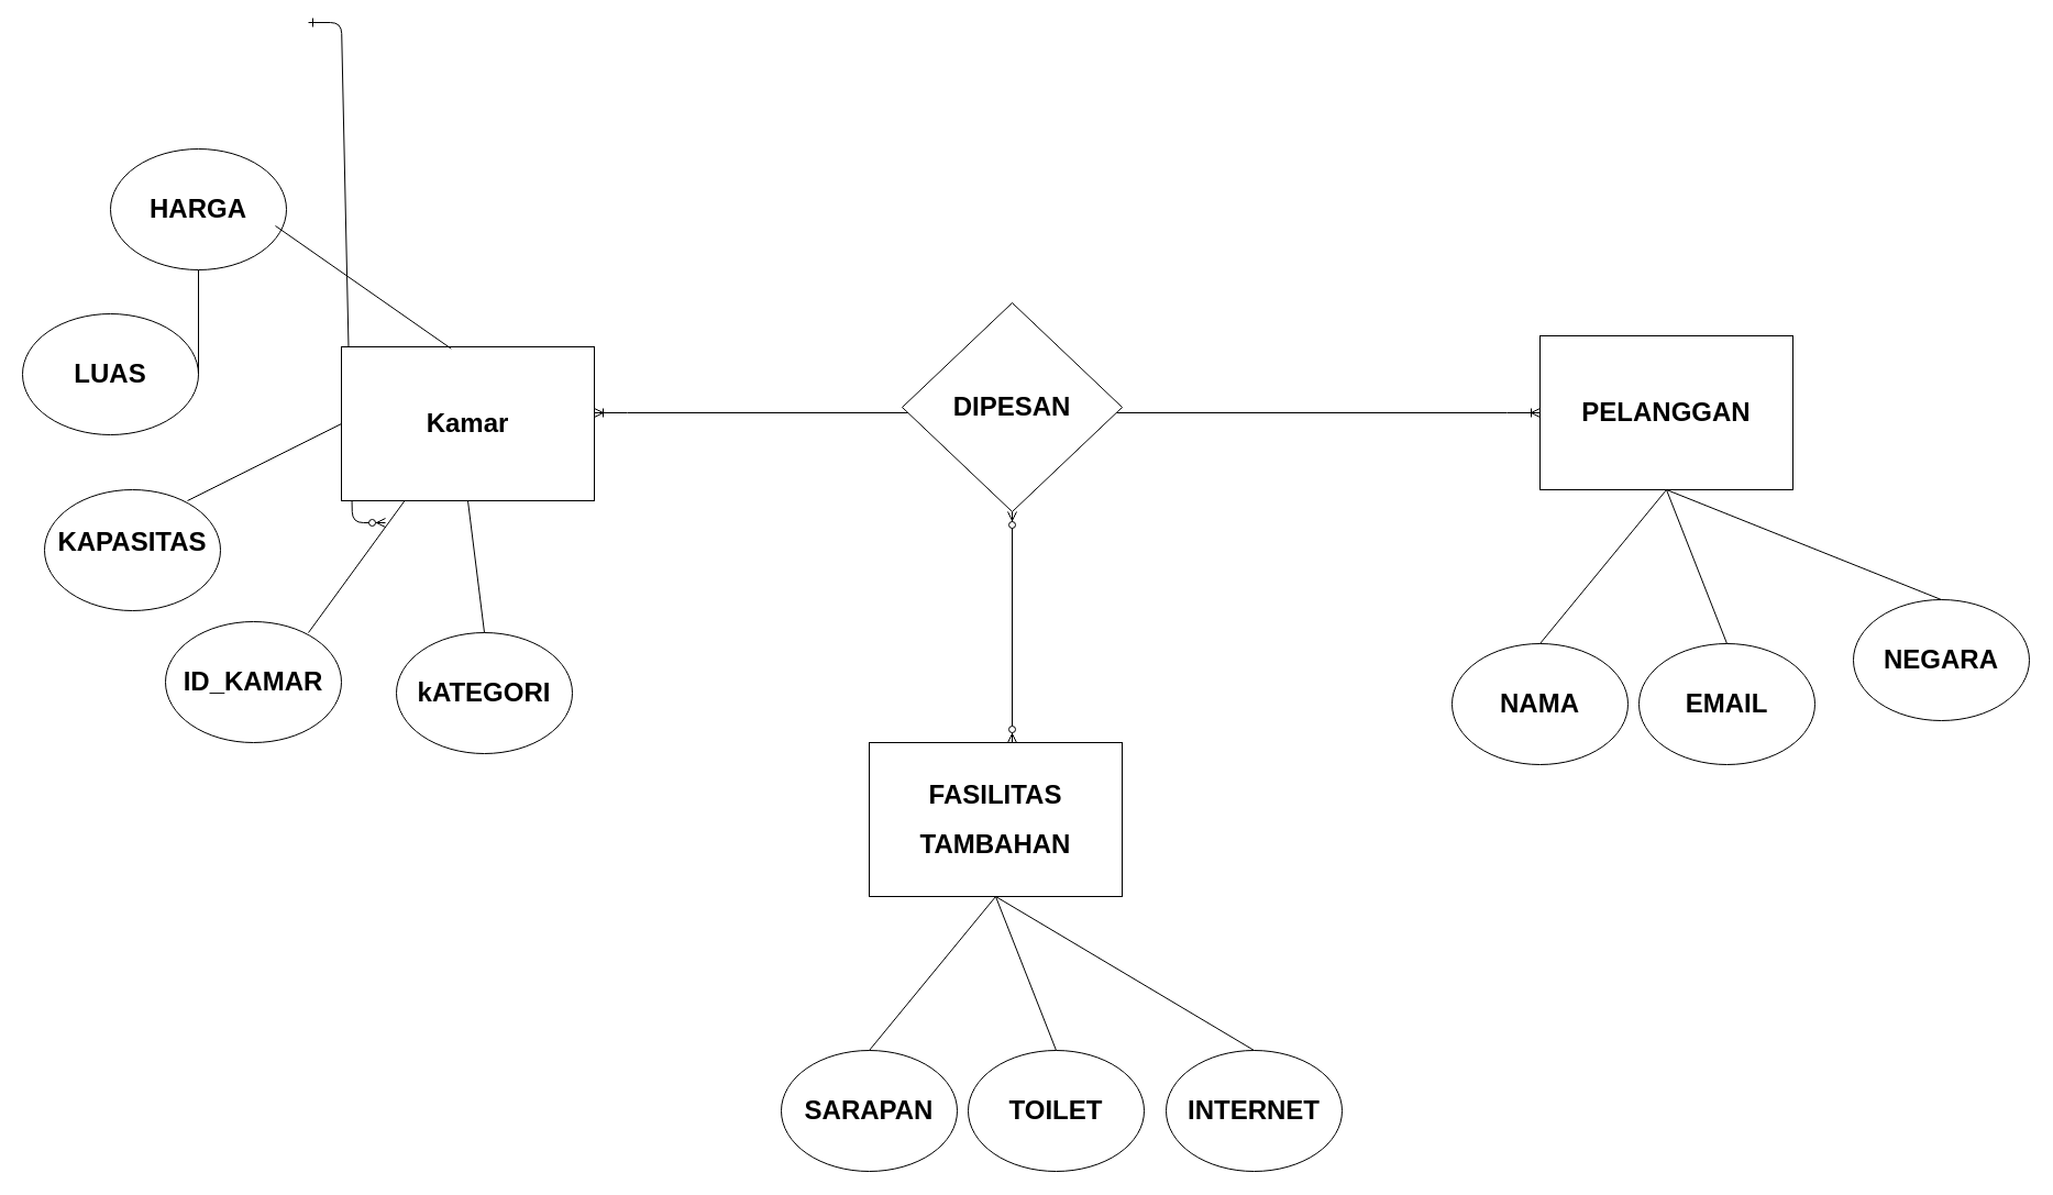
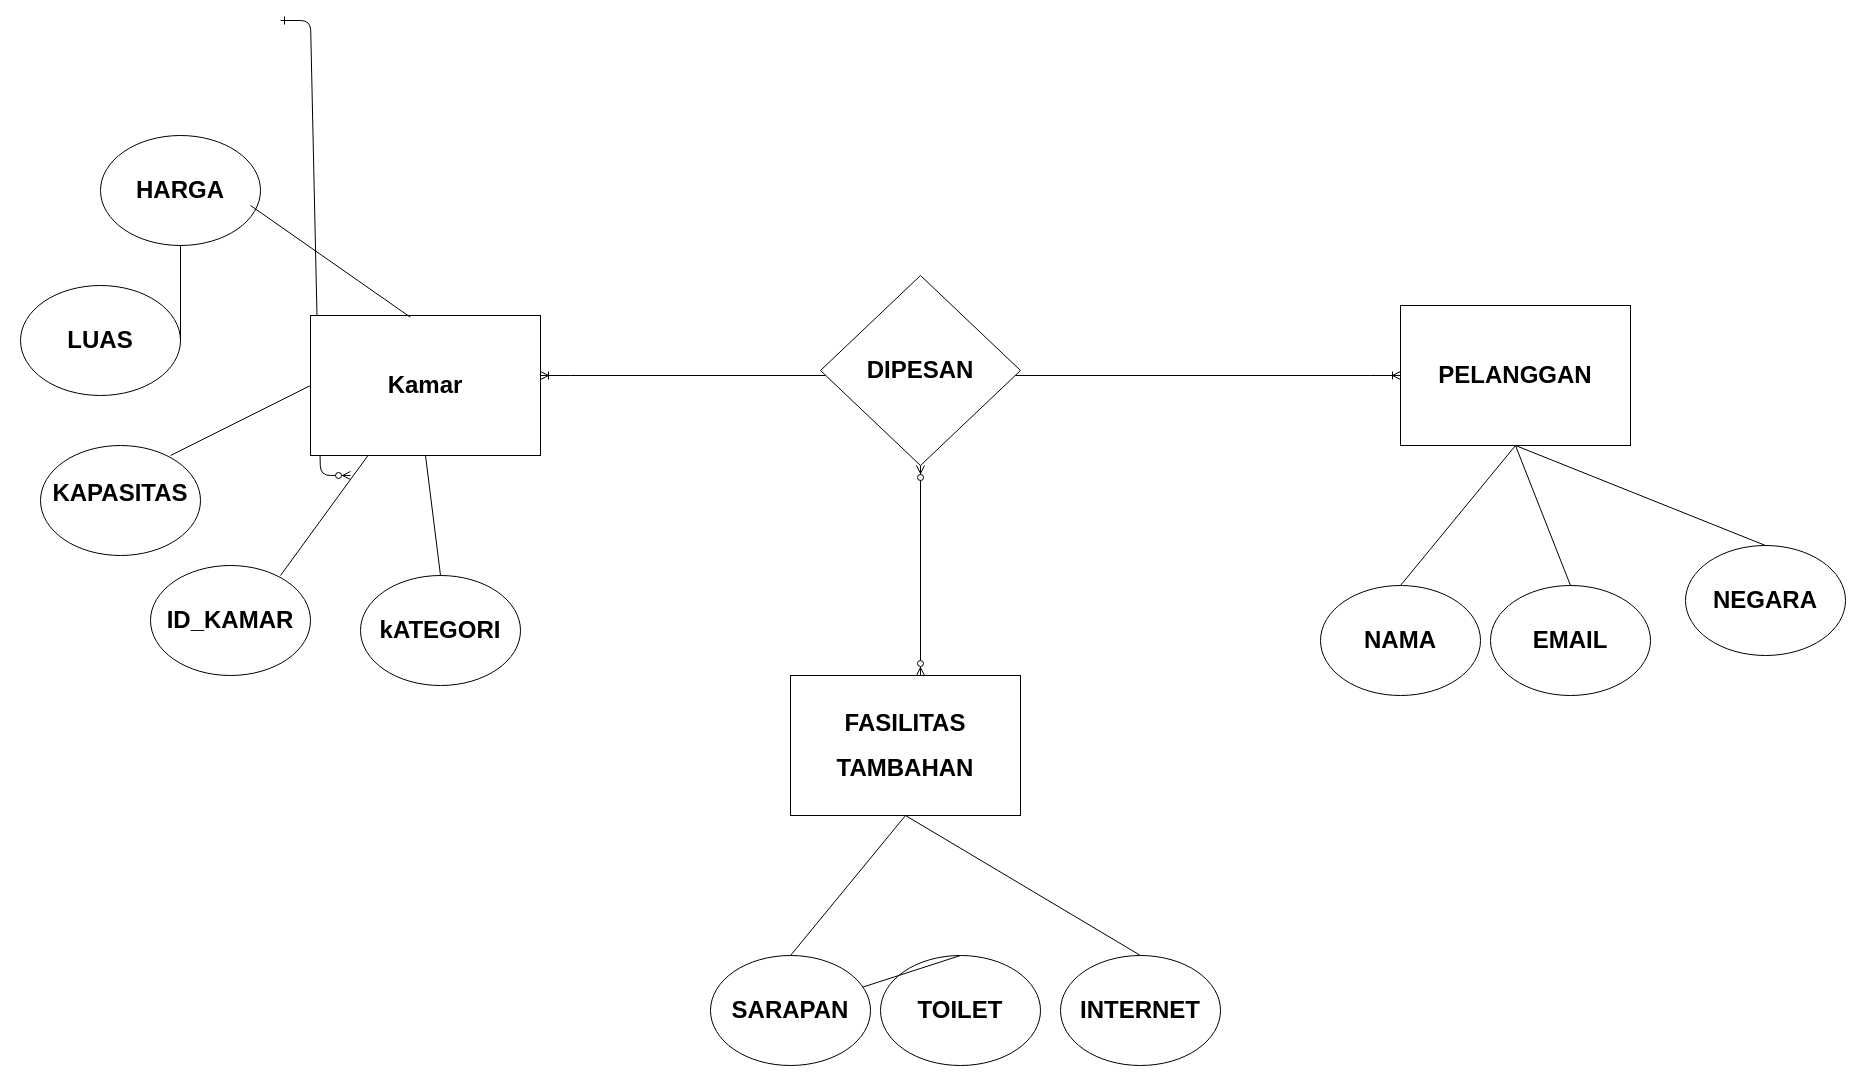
- <mxCell id="27" value="" style="endArrow=none;html=1;rounded=0;exitX=0.5;exitY=0;exitDx=0;exitDy=0;entryX=0.5;entryY=1;entryDx=0;entryDy=0;" edge="1" parent="1" source="26" target="23"><mxGeometry width="50" height="50" relative="1" as="geometry"><mxPoint x="1010" y="965" as="sourcePoint" /><mxPoint x="860" y="865" as="targetPoint" /></mxGeometry></mxCell>
+ <mxCell id="27" value="" style="endArrow=none;html=1;rounded=0;exitX=0.5;exitY=0;exitDx=0;exitDy=0;" edge="1" parent="1" source="26" target="24"><mxGeometry width="50" height="50" relative="1" as="geometry"><mxPoint x="1010" y="965" as="sourcePoint" /><mxPoint x="860" y="865" as="targetPoint" /></mxGeometry></mxCell>
